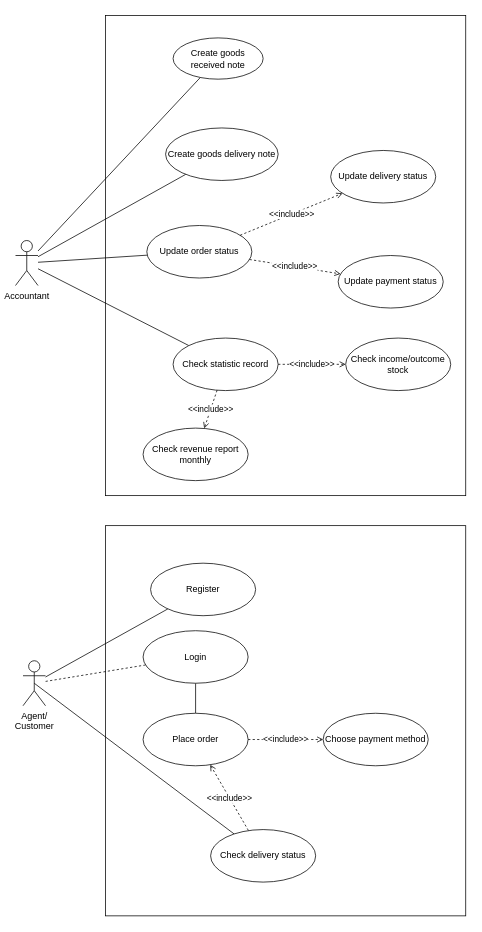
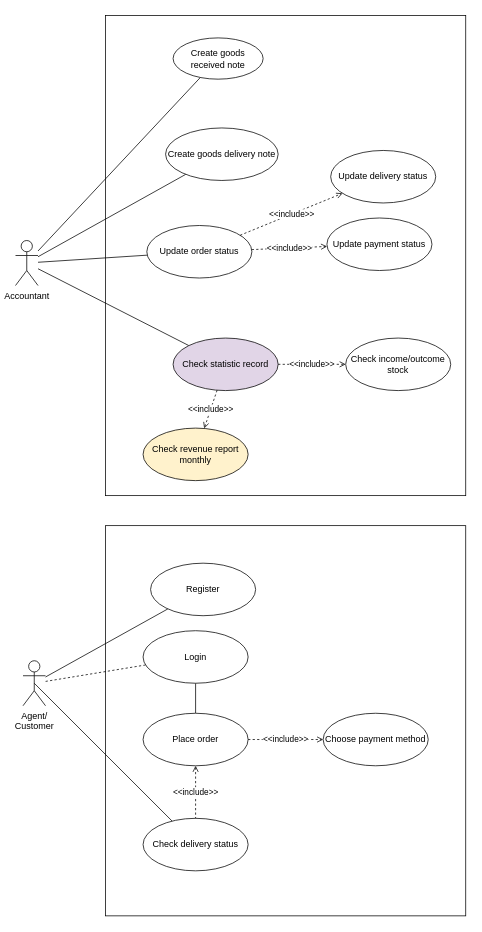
- <mxCell id="15" value="Update payment status" style="ellipse;whiteSpace=wrap;html=1;" parent="1" vertex="1"><mxGeometry x="450" y="340" width="140" height="70" as="geometry" /></mxCell>
+ <mxCell id="15" value="Update payment status" style="ellipse;whiteSpace=wrap;html=1;" parent="1" vertex="1"><mxGeometry x="435" y="290" width="140" height="70" as="geometry" /></mxCell>
- <mxCell id="13" value="Check statistic record" style="ellipse;whiteSpace=wrap;html=1;" parent="1" vertex="1"><mxGeometry x="230" y="450" width="140" height="70" as="geometry" /></mxCell>
+ <mxCell id="13" value="Check statistic record" style="ellipse;whiteSpace=wrap;html=1;fillColor=#e1d5e7;" parent="1" vertex="1"><mxGeometry x="230" y="450" width="140" height="70" as="geometry" /></mxCell>
- <mxCell id="26" value="Check revenue report monthly" style="ellipse;whiteSpace=wrap;html=1;" parent="1" vertex="1"><mxGeometry x="190" y="570" width="140" height="70" as="geometry" /></mxCell>
+ <mxCell id="26" value="Check revenue report monthly" style="ellipse;whiteSpace=wrap;html=1;fillColor=#fff2cc;" parent="1" vertex="1"><mxGeometry x="190" y="570" width="140" height="70" as="geometry" /></mxCell>
- <mxCell id="20" value="Check delivery status" style="ellipse;whiteSpace=wrap;html=1;" parent="1" vertex="1"><mxGeometry x="280" y="1105" width="140" height="70" as="geometry" /></mxCell>
+ <mxCell id="20" value="Check delivery status" style="ellipse;whiteSpace=wrap;html=1;" parent="1" vertex="1"><mxGeometry x="190" y="1090" width="140" height="70" as="geometry" /></mxCell>
